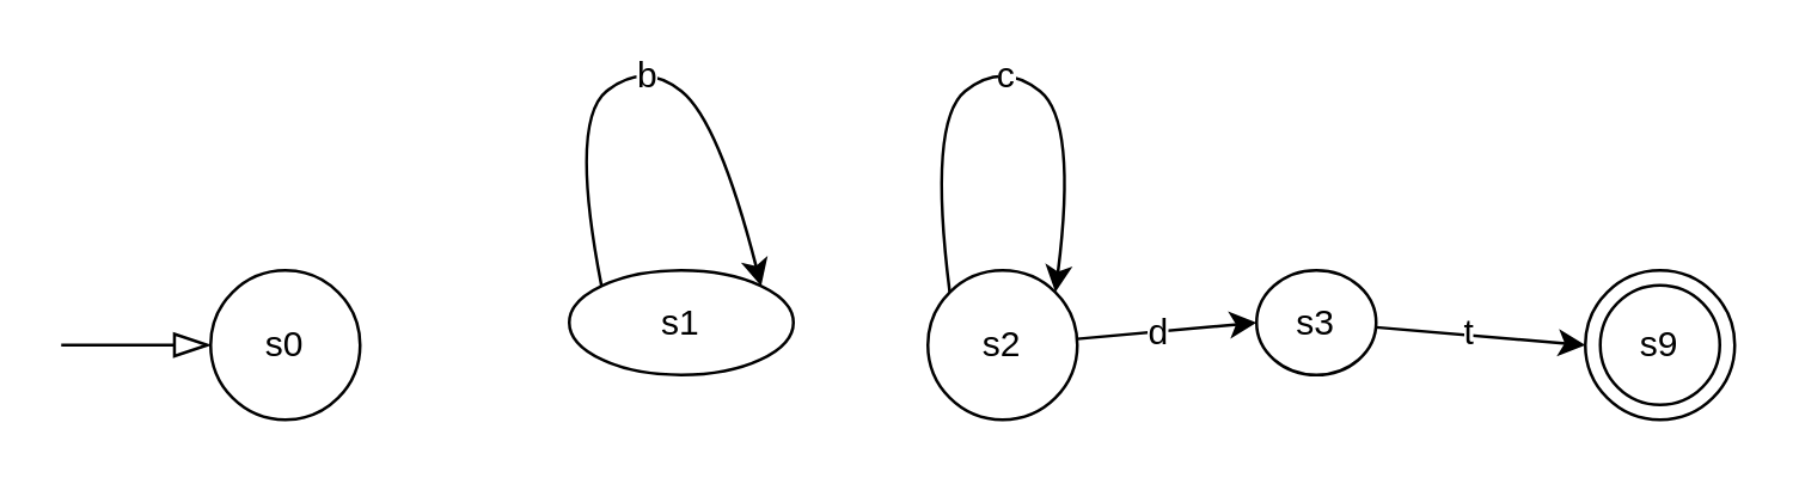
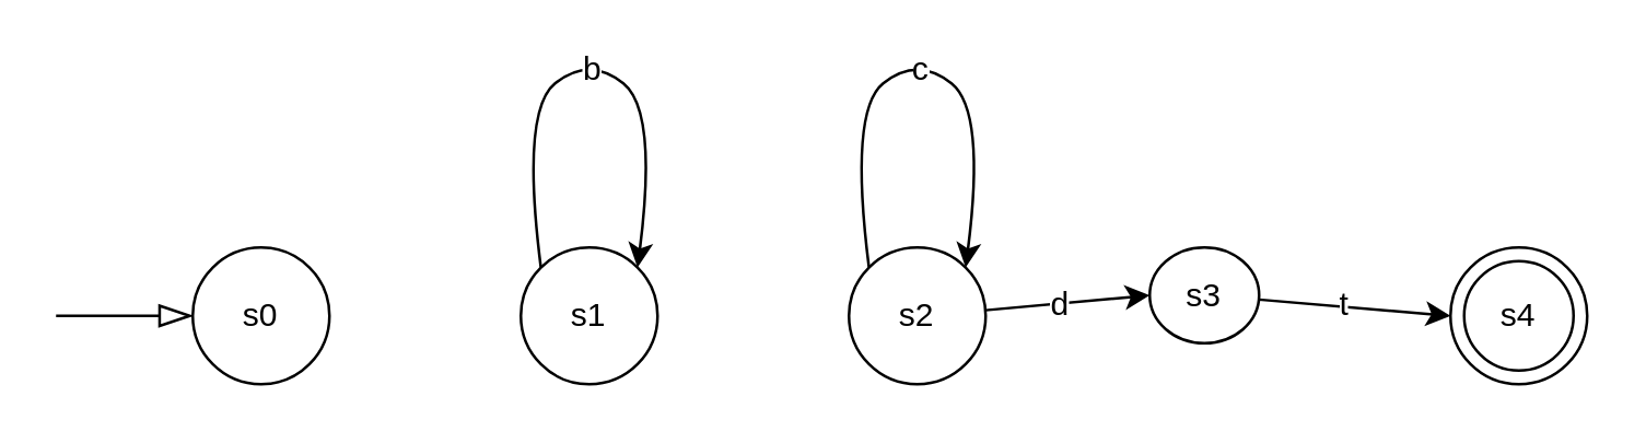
- <mxCell id="4" value="s1" style="ellipse;whiteSpace=wrap;html=1;fontSize=12;" parent="1" vertex="1"><mxGeometry x="190" y="90" width="75" height="35" as="geometry" /></mxCell>
+ <mxCell id="4" value="s1" style="ellipse;whiteSpace=wrap;html=1;fontSize=12;" parent="1" vertex="1"><mxGeometry x="190" y="90" width="50" height="50" as="geometry" /></mxCell>
- <mxCell id="11" value="s9" style="ellipse;whiteSpace=wrap;html=1;fontSize=12;fillColor=none;" parent="1" vertex="1"><mxGeometry x="530" y="90" width="50" height="50" as="geometry" /></mxCell>
+ <mxCell id="11" value="s4" style="ellipse;whiteSpace=wrap;html=1;fontSize=12;fillColor=none;" parent="1" vertex="1"><mxGeometry x="530" y="90" width="50" height="50" as="geometry" /></mxCell>
